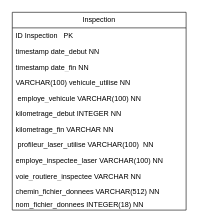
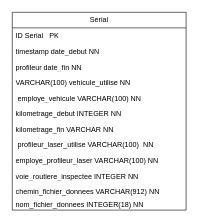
- <mxCell id="2" value="Inspection" style="swimlane;fontStyle=0;childLayout=stackLayout;horizontal=1;startSize=26;fillColor=none;horizontalStack=0;resizeParent=1;resizeParentMax=0;resizeLast=0;collapsible=1;marginBottom=0;whiteSpace=wrap;html=1;" parent="1" vertex="1"><mxGeometry x="20" y="20" width="290" height="330" as="geometry" /></mxCell>
+ <mxCell id="2" value="Serial" style="swimlane;fontStyle=0;childLayout=stackLayout;horizontal=1;startSize=26;fillColor=none;horizontalStack=0;resizeParent=1;resizeParentMax=0;resizeLast=0;collapsible=1;marginBottom=0;whiteSpace=wrap;html=1;" parent="1" vertex="1"><mxGeometry x="20" y="20" width="290" height="330" as="geometry" /></mxCell>
- <mxCell id="3" value="ID Inspection&amp;nbsp; &amp;nbsp;PK" style="text;strokeColor=none;fillColor=none;align=left;verticalAlign=top;spacingLeft=4;spacingRight=4;overflow=hidden;rotatable=0;points=[[0,0.5],[1,0.5]];portConstraint=eastwest;whiteSpace=wrap;html=1;" parent="2" vertex="1"><mxGeometry y="26" width="290" height="26" as="geometry" /></mxCell>
+ <mxCell id="3" value="ID Serial&amp;nbsp; &amp;nbsp;PK" style="text;strokeColor=none;fillColor=none;align=left;verticalAlign=top;spacingLeft=4;spacingRight=4;overflow=hidden;rotatable=0;points=[[0,0.5],[1,0.5]];portConstraint=eastwest;whiteSpace=wrap;html=1;" parent="2" vertex="1"><mxGeometry y="26" width="290" height="26" as="geometry" /></mxCell>
- <mxCell id="5" value="timestamp date_fin NN" style="text;strokeColor=none;fillColor=none;align=left;verticalAlign=top;spacingLeft=4;spacingRight=4;overflow=hidden;rotatable=0;points=[[0,0.5],[1,0.5]];portConstraint=eastwest;whiteSpace=wrap;html=1;" parent="2" vertex="1"><mxGeometry y="78" width="290" height="26" as="geometry" /></mxCell>
+ <mxCell id="5" value="profileur date_fin NN" style="text;strokeColor=none;fillColor=none;align=left;verticalAlign=top;spacingLeft=4;spacingRight=4;overflow=hidden;rotatable=0;points=[[0,0.5],[1,0.5]];portConstraint=eastwest;whiteSpace=wrap;html=1;" parent="2" vertex="1"><mxGeometry y="78" width="290" height="26" as="geometry" /></mxCell>
- <mxCell id="11" value="employe_inspectee_laser VARCHAR(100) NN" style="text;strokeColor=none;fillColor=none;align=left;verticalAlign=top;spacingLeft=4;spacingRight=4;overflow=hidden;rotatable=0;points=[[0,0.5],[1,0.5]];portConstraint=eastwest;whiteSpace=wrap;html=1;" vertex="1" parent="2"><mxGeometry y="234" width="290" height="26" as="geometry" /></mxCell>
+ <mxCell id="11" value="employe_profileur_laser VARCHAR(100) NN" style="text;strokeColor=none;fillColor=none;align=left;verticalAlign=top;spacingLeft=4;spacingRight=4;overflow=hidden;rotatable=0;points=[[0,0.5],[1,0.5]];portConstraint=eastwest;whiteSpace=wrap;html=1;" vertex="1" parent="2"><mxGeometry y="234" width="290" height="26" as="geometry" /></mxCell>
- <mxCell id="12" value="voie_routiere_inspectee VARCHAR NN" style="text;strokeColor=none;fillColor=none;align=left;verticalAlign=top;spacingLeft=4;spacingRight=4;overflow=hidden;rotatable=0;points=[[0,0.5],[1,0.5]];portConstraint=eastwest;whiteSpace=wrap;html=1;" vertex="1" parent="2"><mxGeometry y="260" width="290" height="26" as="geometry" /></mxCell>
+ <mxCell id="12" value="voie_routiere_inspectee INTEGER NN" style="text;strokeColor=none;fillColor=none;align=left;verticalAlign=top;spacingLeft=4;spacingRight=4;overflow=hidden;rotatable=0;points=[[0,0.5],[1,0.5]];portConstraint=eastwest;whiteSpace=wrap;html=1;" vertex="1" parent="2"><mxGeometry y="260" width="290" height="26" as="geometry" /></mxCell>
- <mxCell id="13" value="chemin_fichier_donnees VARCHAR(512) NN" style="text;strokeColor=none;fillColor=none;align=left;verticalAlign=top;spacingLeft=4;spacingRight=4;overflow=hidden;rotatable=0;points=[[0,0.5],[1,0.5]];portConstraint=eastwest;whiteSpace=wrap;html=1;" vertex="1" parent="2"><mxGeometry y="286" width="290" height="22" as="geometry" /></mxCell>
+ <mxCell id="13" value="chemin_fichier_donnees VARCHAR(912) NN" style="text;strokeColor=none;fillColor=none;align=left;verticalAlign=top;spacingLeft=4;spacingRight=4;overflow=hidden;rotatable=0;points=[[0,0.5],[1,0.5]];portConstraint=eastwest;whiteSpace=wrap;html=1;" vertex="1" parent="2"><mxGeometry y="286" width="290" height="22" as="geometry" /></mxCell>
